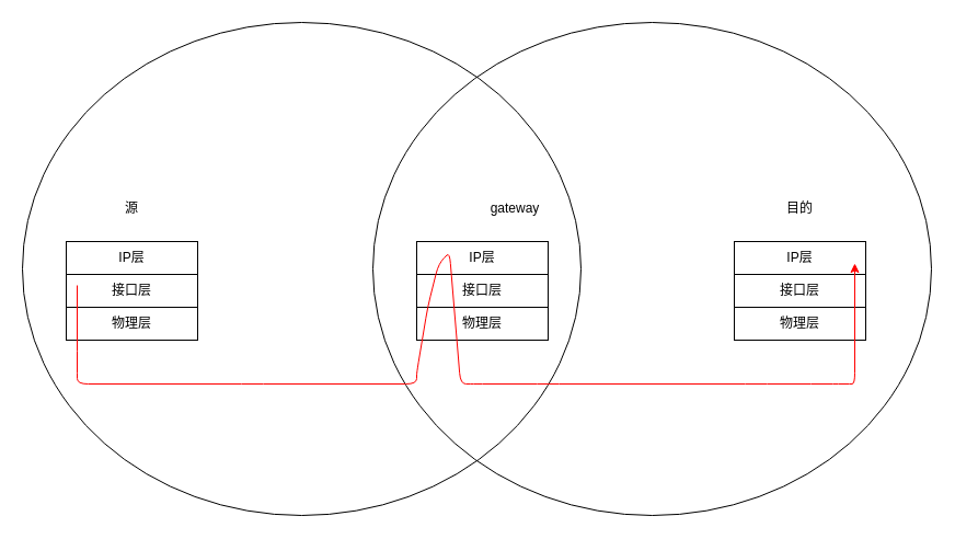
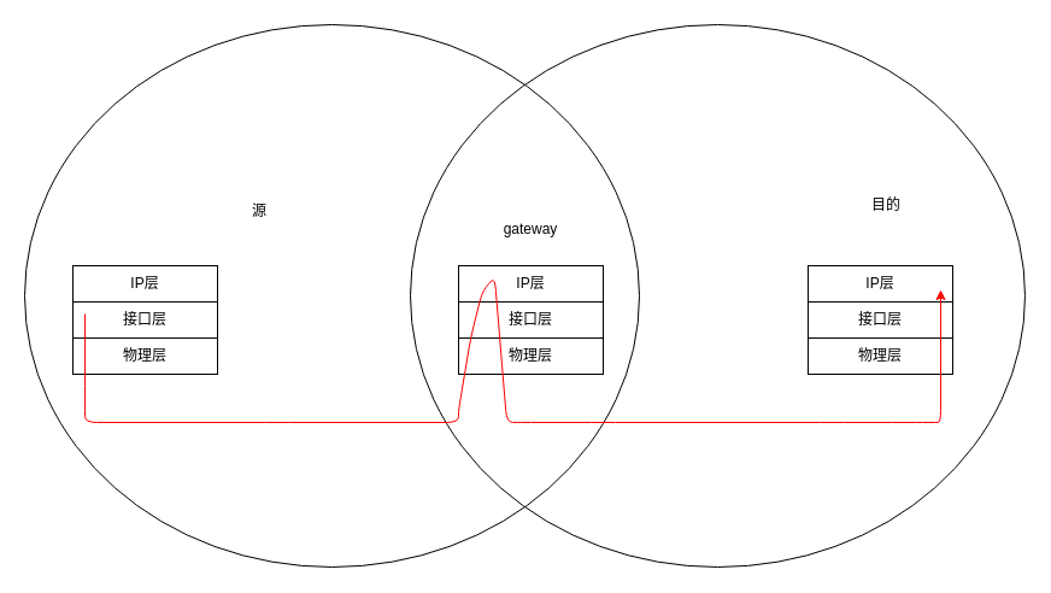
- <mxCell id="11" value="源" style="text;html=1;strokeColor=none;fillColor=none;align=center;verticalAlign=middle;whiteSpace=wrap;rounded=0;" vertex="1" parent="1"><mxGeometry x="100" y="180" width="40" height="20" as="geometry" /></mxCell>
+ <mxCell id="11" value="源" style="text;html=1;strokeColor=none;fillColor=none;align=center;verticalAlign=middle;whiteSpace=wrap;rounded=0;" vertex="1" parent="1"><mxGeometry x="195" y="165" width="40" height="20" as="geometry" /></mxCell>
- <mxCell id="10" value="gateway" style="text;html=1;strokeColor=none;fillColor=none;align=center;verticalAlign=middle;whiteSpace=wrap;rounded=0;" vertex="1" parent="1"><mxGeometry x="450" y="180" width="40" height="20" as="geometry" /></mxCell>
+ <mxCell id="10" value="gateway" style="text;html=1;strokeColor=none;fillColor=none;align=center;verticalAlign=middle;whiteSpace=wrap;rounded=0;" vertex="1" parent="1"><mxGeometry x="420" y="180" width="40" height="20" as="geometry" /></mxCell>
- <mxCell id="15" value="目的" style="text;html=1;strokeColor=none;fillColor=none;align=center;verticalAlign=middle;whiteSpace=wrap;rounded=0;" vertex="1" parent="1"><mxGeometry x="710" y="180" width="40" height="20" as="geometry" /></mxCell>
+ <mxCell id="15" value="目的" style="text;html=1;strokeColor=none;fillColor=none;align=center;verticalAlign=middle;whiteSpace=wrap;rounded=0;" vertex="1" parent="1"><mxGeometry x="715" y="160" width="40" height="20" as="geometry" /></mxCell>
